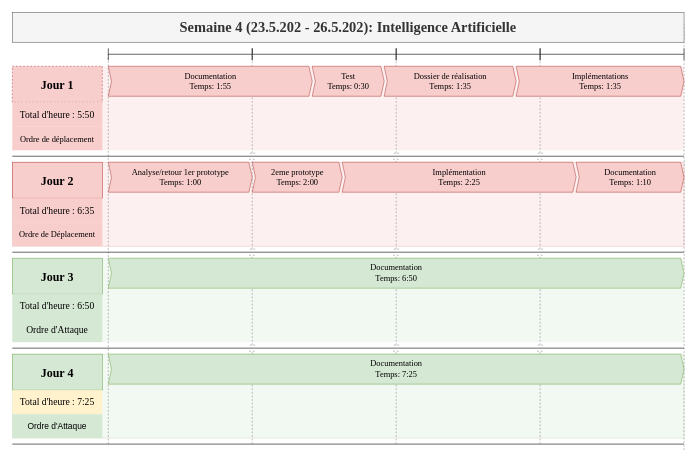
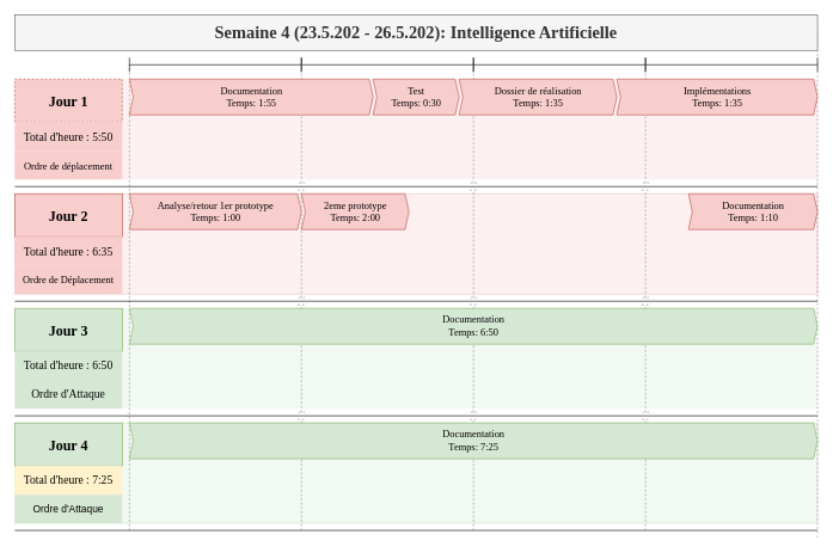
- <mxCell id="24" value="Implémentation&lt;br&gt;Temps: 2:25" style="html=1;shape=mxgraph.infographic.ribbonSimple;notch1=5.29;notch2=5.57;align=center;verticalAlign=middle;fontSize=14;fontStyle=0;fillColor=#f8cecc;strokeColor=#b85450;fontFamily=Times New Roman;" parent="21" vertex="1"><mxGeometry x="570" y="270" width="390" height="50" as="geometry" /></mxCell>
